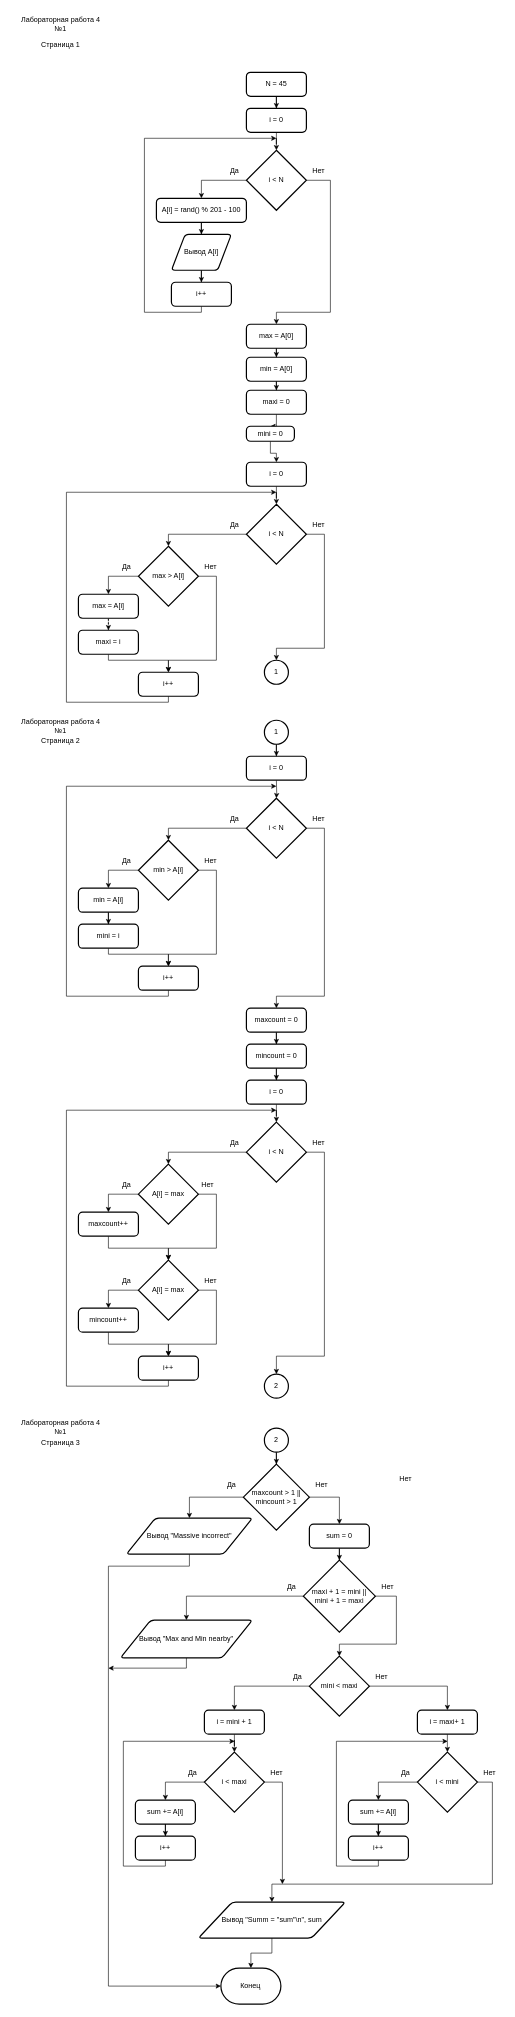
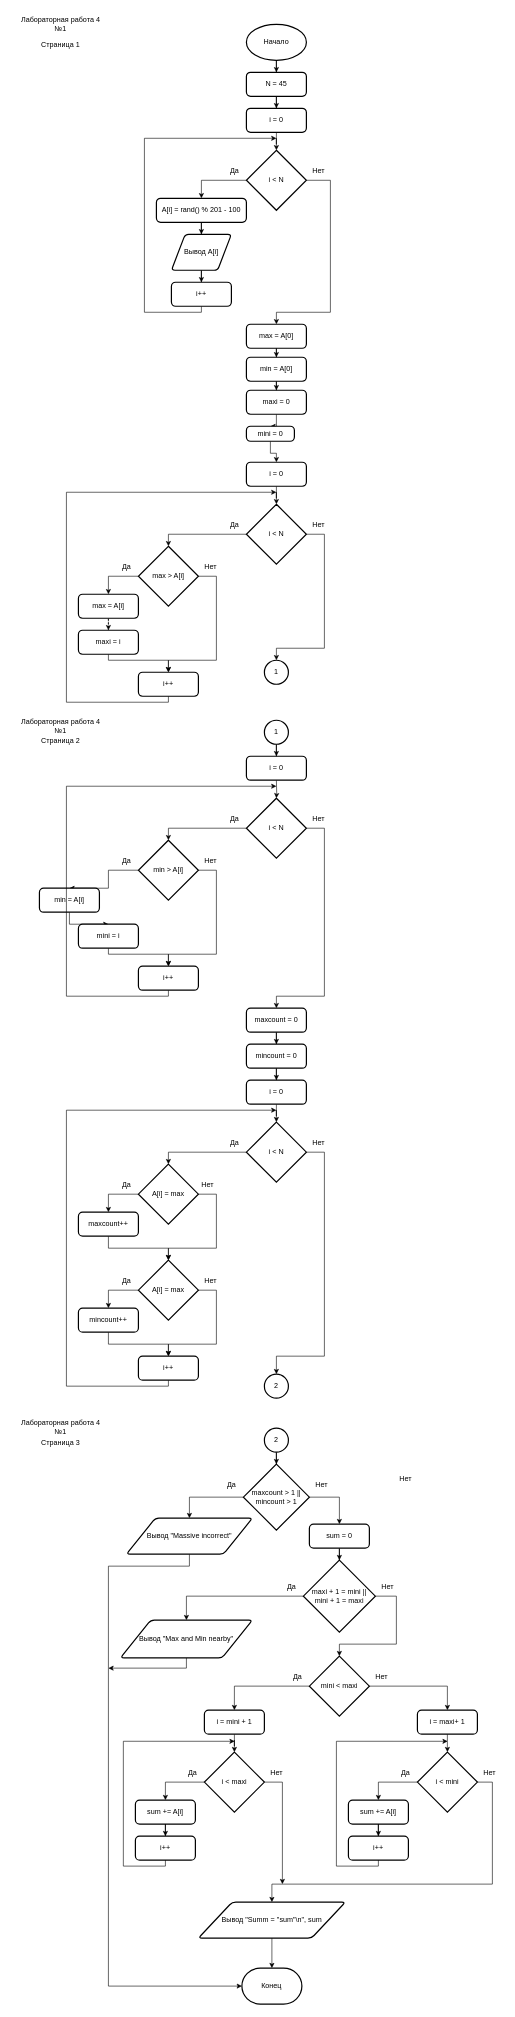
+ <mxCell id="5" value="Начало" style="strokeWidth=2;html=1;shape=mxgraph.flowchart.start_1;whiteSpace=wrap;" parent="1" vertex="1"><mxGeometry x="410" y="40" width="100" height="60" as="geometry" /></mxCell>
+ <mxCell id="4" value="" style="edgeStyle=orthogonalEdgeStyle;rounded=0;orthogonalLoop=1;jettySize=auto;html=1;" parent="1" source="5" target="3" edge="1"><mxGeometry relative="1" as="geometry" /></mxCell>
- <mxCell id="47" value="min = A[i]" style="rounded=1;whiteSpace=wrap;html=1;absoluteArcSize=1;arcSize=14;strokeWidth=2;fontSize=12;" parent="1" vertex="1"><mxGeometry x="130" y="1480" width="100" height="40" as="geometry" /></mxCell>
+ <mxCell id="47" value="min = A[i]" style="rounded=1;whiteSpace=wrap;html=1;absoluteArcSize=1;arcSize=14;strokeWidth=2;fontSize=12;" parent="1" vertex="1"><mxGeometry x="65" y="1480" width="100" height="40" as="geometry" /></mxCell>
- <mxCell id="115" value="Конец" style="strokeWidth=2;html=1;shape=mxgraph.flowchart.terminator;whiteSpace=wrap;" parent="1" vertex="1"><mxGeometry x="367.49" y="3280" width="100" height="60" as="geometry" /></mxCell>
+ <mxCell id="115" value="Конец" style="strokeWidth=2;html=1;shape=mxgraph.flowchart.terminator;whiteSpace=wrap;" parent="1" vertex="1"><mxGeometry x="402.49" y="3280" width="100" height="60" as="geometry" /></mxCell>
